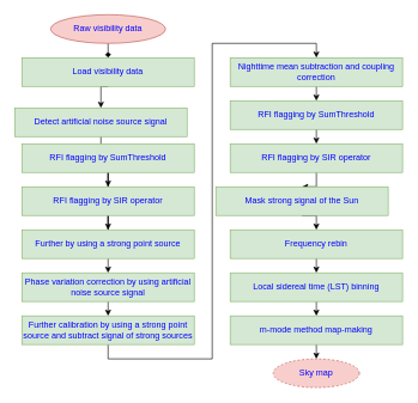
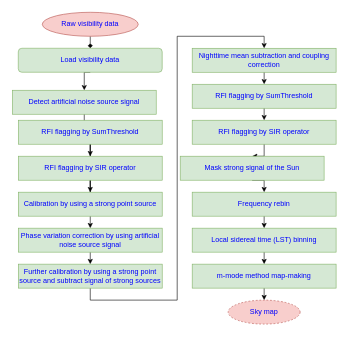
- <mxCell id="5" value="Load visibility data" style="rounded=0;whiteSpace=wrap;html=1;fillColor=#d5e8d4;strokeColor=#82b366;fontColor=#0000FF;" parent="1" vertex="1"><mxGeometry x="30" y="80" width="240" height="40" as="geometry" /></mxCell>
+ <mxCell id="5" value="Load visibility data" style="whiteSpace=wrap;html=1;fillColor=#d5e8d4;strokeColor=#82b366;fontColor=#0000FF;rounded=1;" parent="1" vertex="1"><mxGeometry x="30" y="80" width="240" height="40" as="geometry" /></mxCell>
- <mxCell id="13" value="Further by using a strong point source" style="rounded=0;whiteSpace=wrap;html=1;fillColor=#d5e8d4;strokeColor=#82b366;fontColor=#0000FF;" parent="1" vertex="1"><mxGeometry x="30" y="320" width="240" height="40" as="geometry" /></mxCell>
+ <mxCell id="13" value="Calibration by using a strong point source" style="rounded=0;whiteSpace=wrap;html=1;fillColor=#d5e8d4;strokeColor=#82b366;fontColor=#0000FF;" parent="1" vertex="1"><mxGeometry x="30" y="320" width="240" height="40" as="geometry" /></mxCell>
